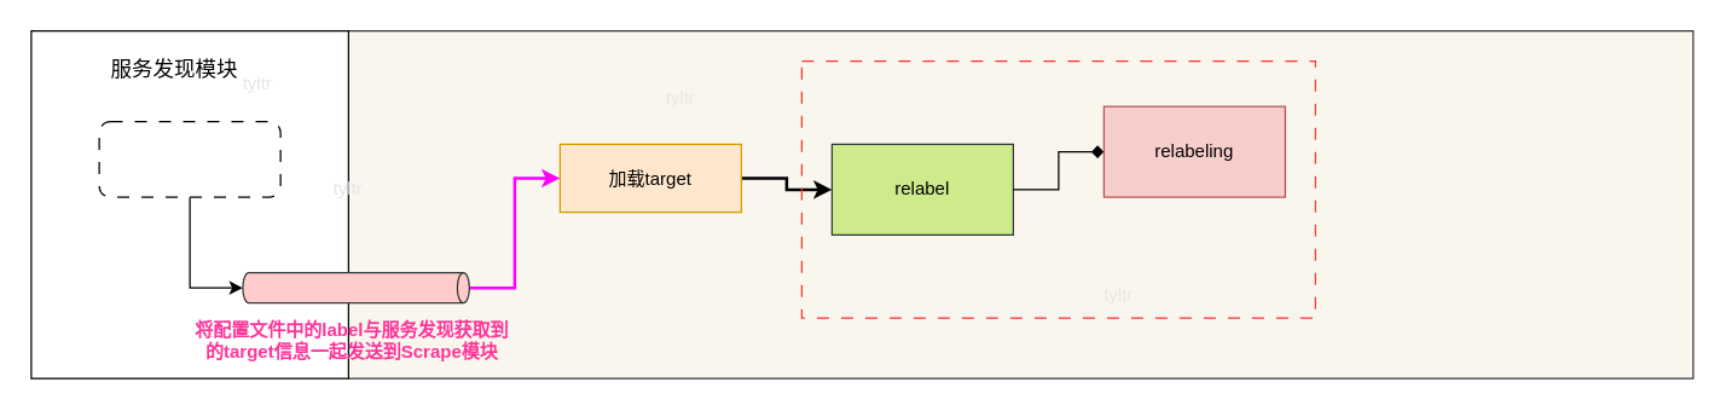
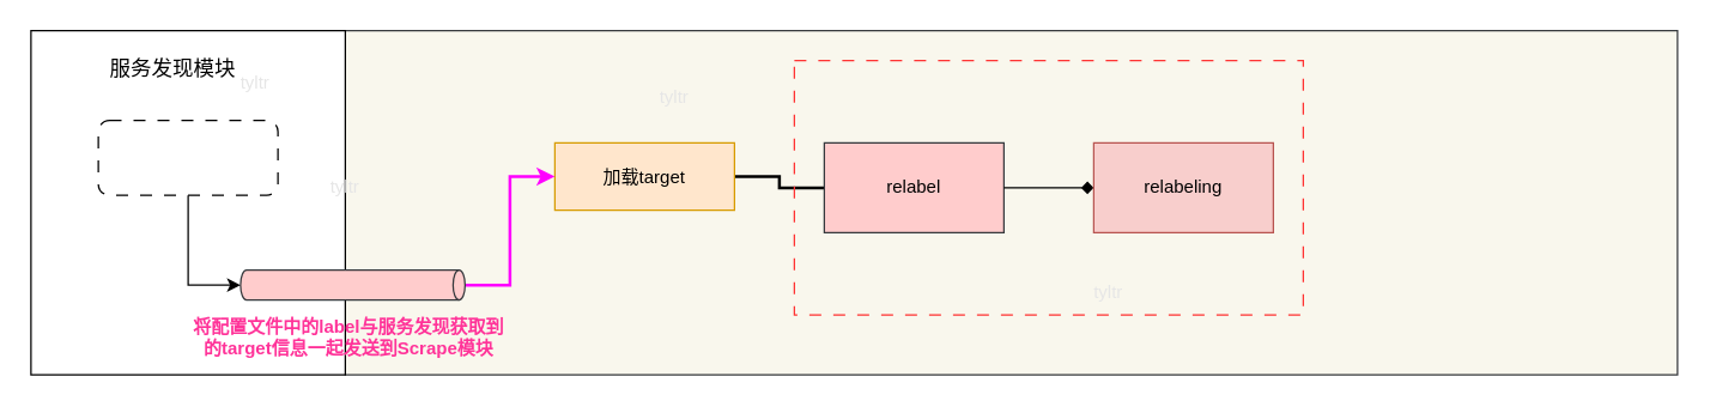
- <mxCell id="14" value="relabeling" style="rounded=0;whiteSpace=wrap;html=1;fillColor=#f8cecc;strokeColor=#b85450;" vertex="1" parent="1"><mxGeometry x="730" y="70" width="120" height="60" as="geometry" /></mxCell>
+ <mxCell id="14" value="relabeling" style="rounded=0;whiteSpace=wrap;html=1;fillColor=#f8cecc;strokeColor=#b85450;" vertex="1" parent="1"><mxGeometry x="730" y="95" width="120" height="60" as="geometry" /></mxCell>
- <mxCell id="3" style="edgeStyle=orthogonalEdgeStyle;rounded=0;orthogonalLoop=1;jettySize=auto;html=1;exitX=1;exitY=0.5;exitDx=0;exitDy=0;entryX=0;entryY=0.5;entryDx=0;entryDy=0;strokeWidth=2;" edge="1" parent="1" source="4" target="5"><mxGeometry relative="1" as="geometry" /></mxCell>
+ <mxCell id="3" style="edgeStyle=orthogonalEdgeStyle;rounded=0;orthogonalLoop=1;jettySize=auto;html=1;exitX=1;exitY=0.5;exitDx=0;exitDy=0;entryX=0;entryY=0.5;entryDx=0;entryDy=0;strokeWidth=2;endArrow=none;" edge="1" parent="1" source="4" target="5"><mxGeometry relative="1" as="geometry" /></mxCell>
- <mxCell id="5" value="relabel" style="rounded=0;whiteSpace=wrap;html=1;fillColor=#cdeb8b;strokeColor=#36393d;" vertex="1" parent="1"><mxGeometry x="550" y="95" width="120" height="60" as="geometry" /></mxCell>
+ <mxCell id="5" value="relabel" style="rounded=0;whiteSpace=wrap;html=1;fillColor=#ffcccc;strokeColor=#36393d;" vertex="1" parent="1"><mxGeometry x="550" y="95" width="120" height="60" as="geometry" /></mxCell>
